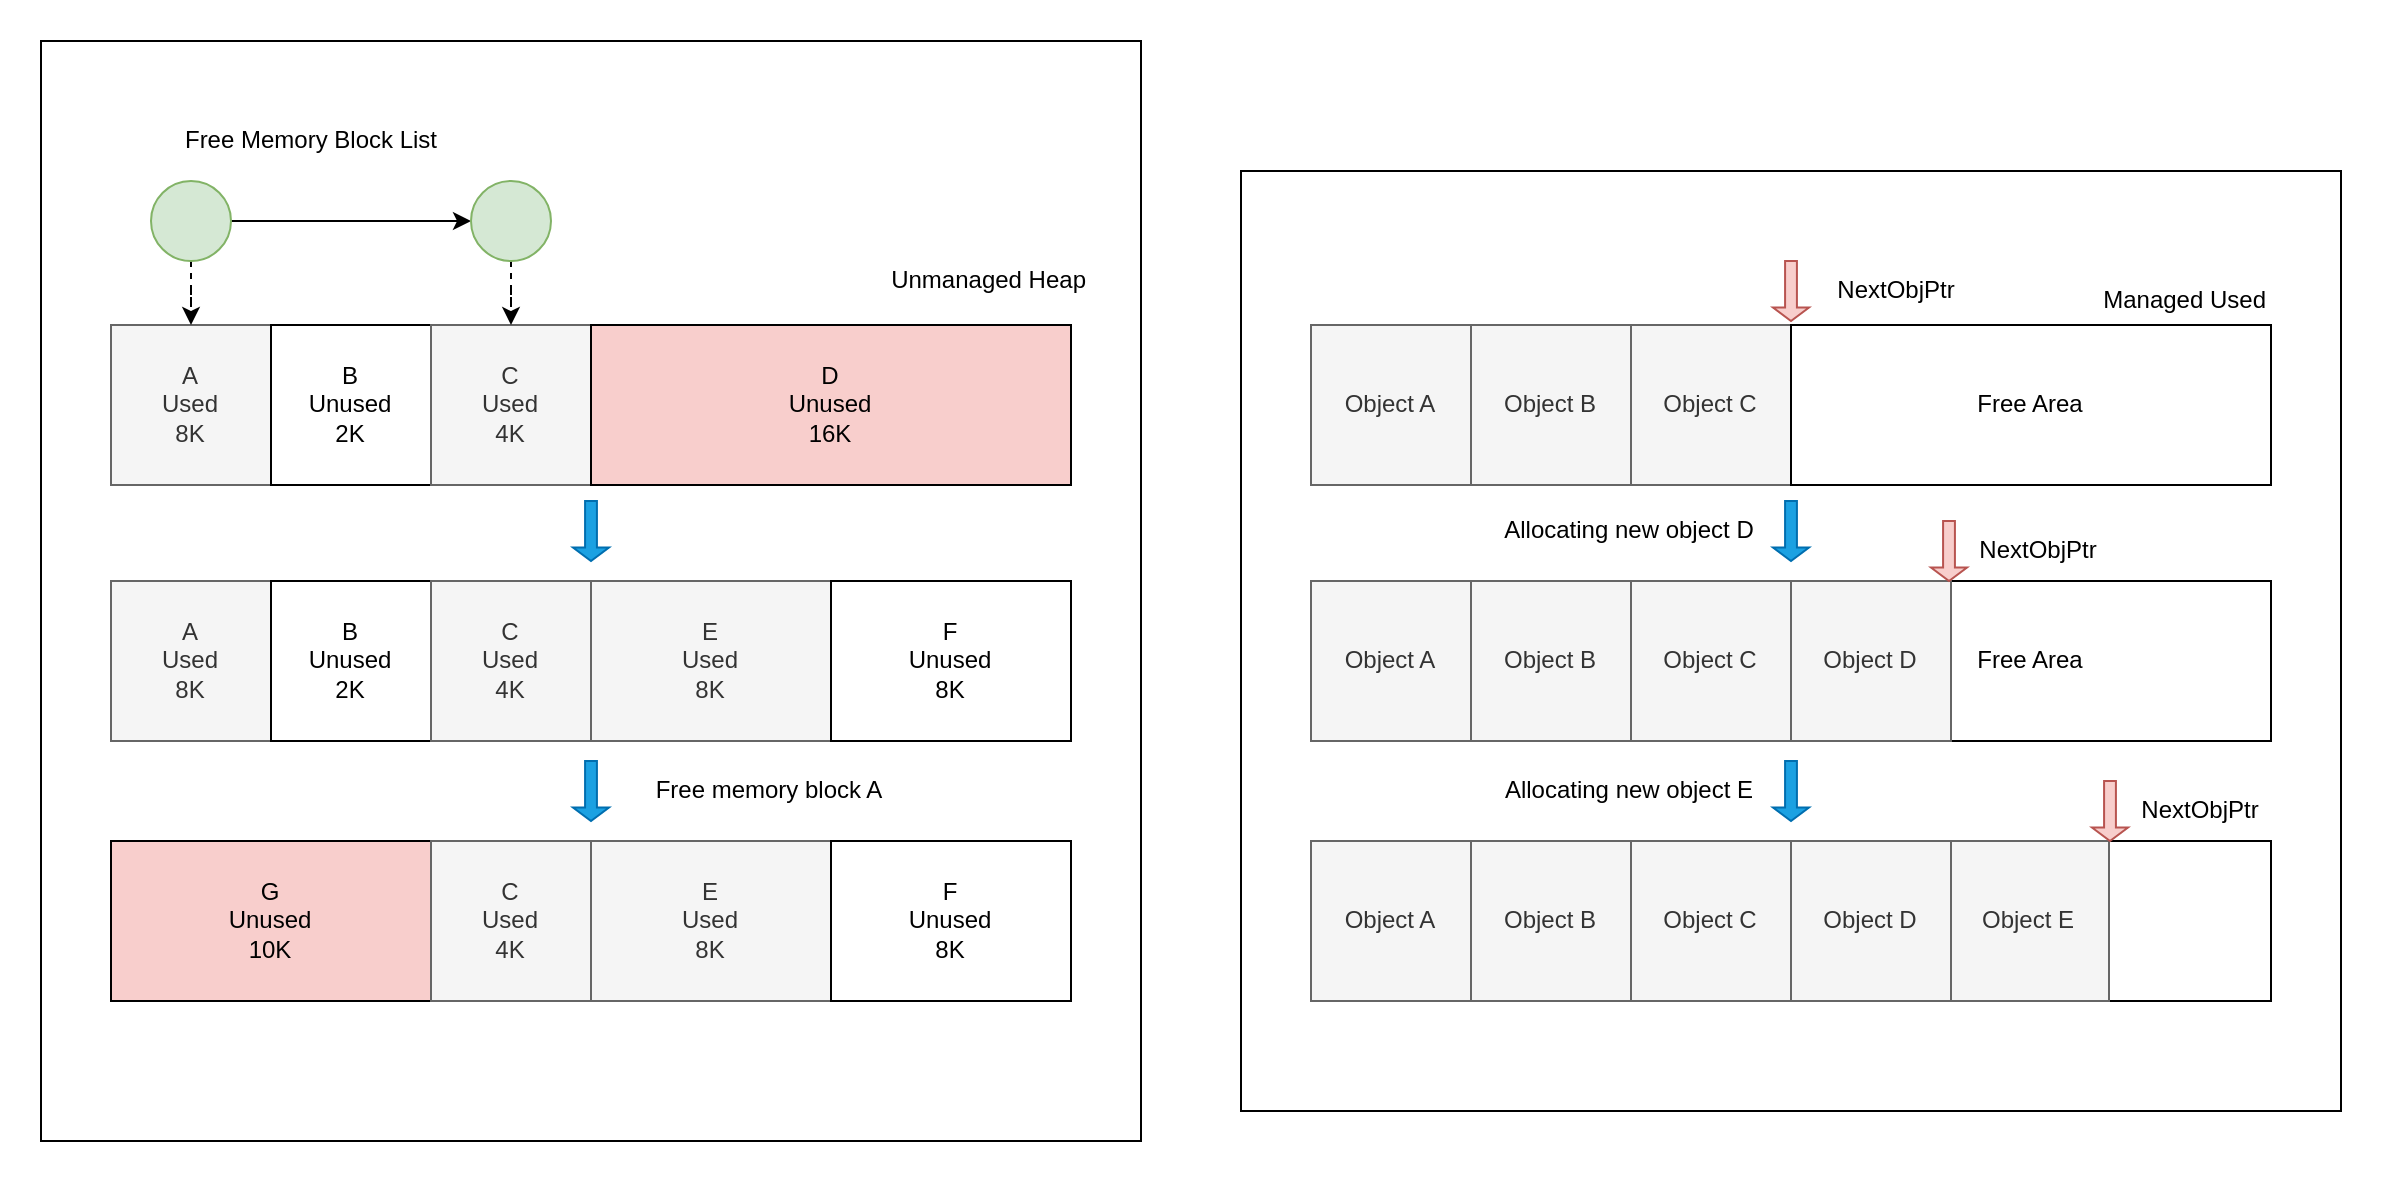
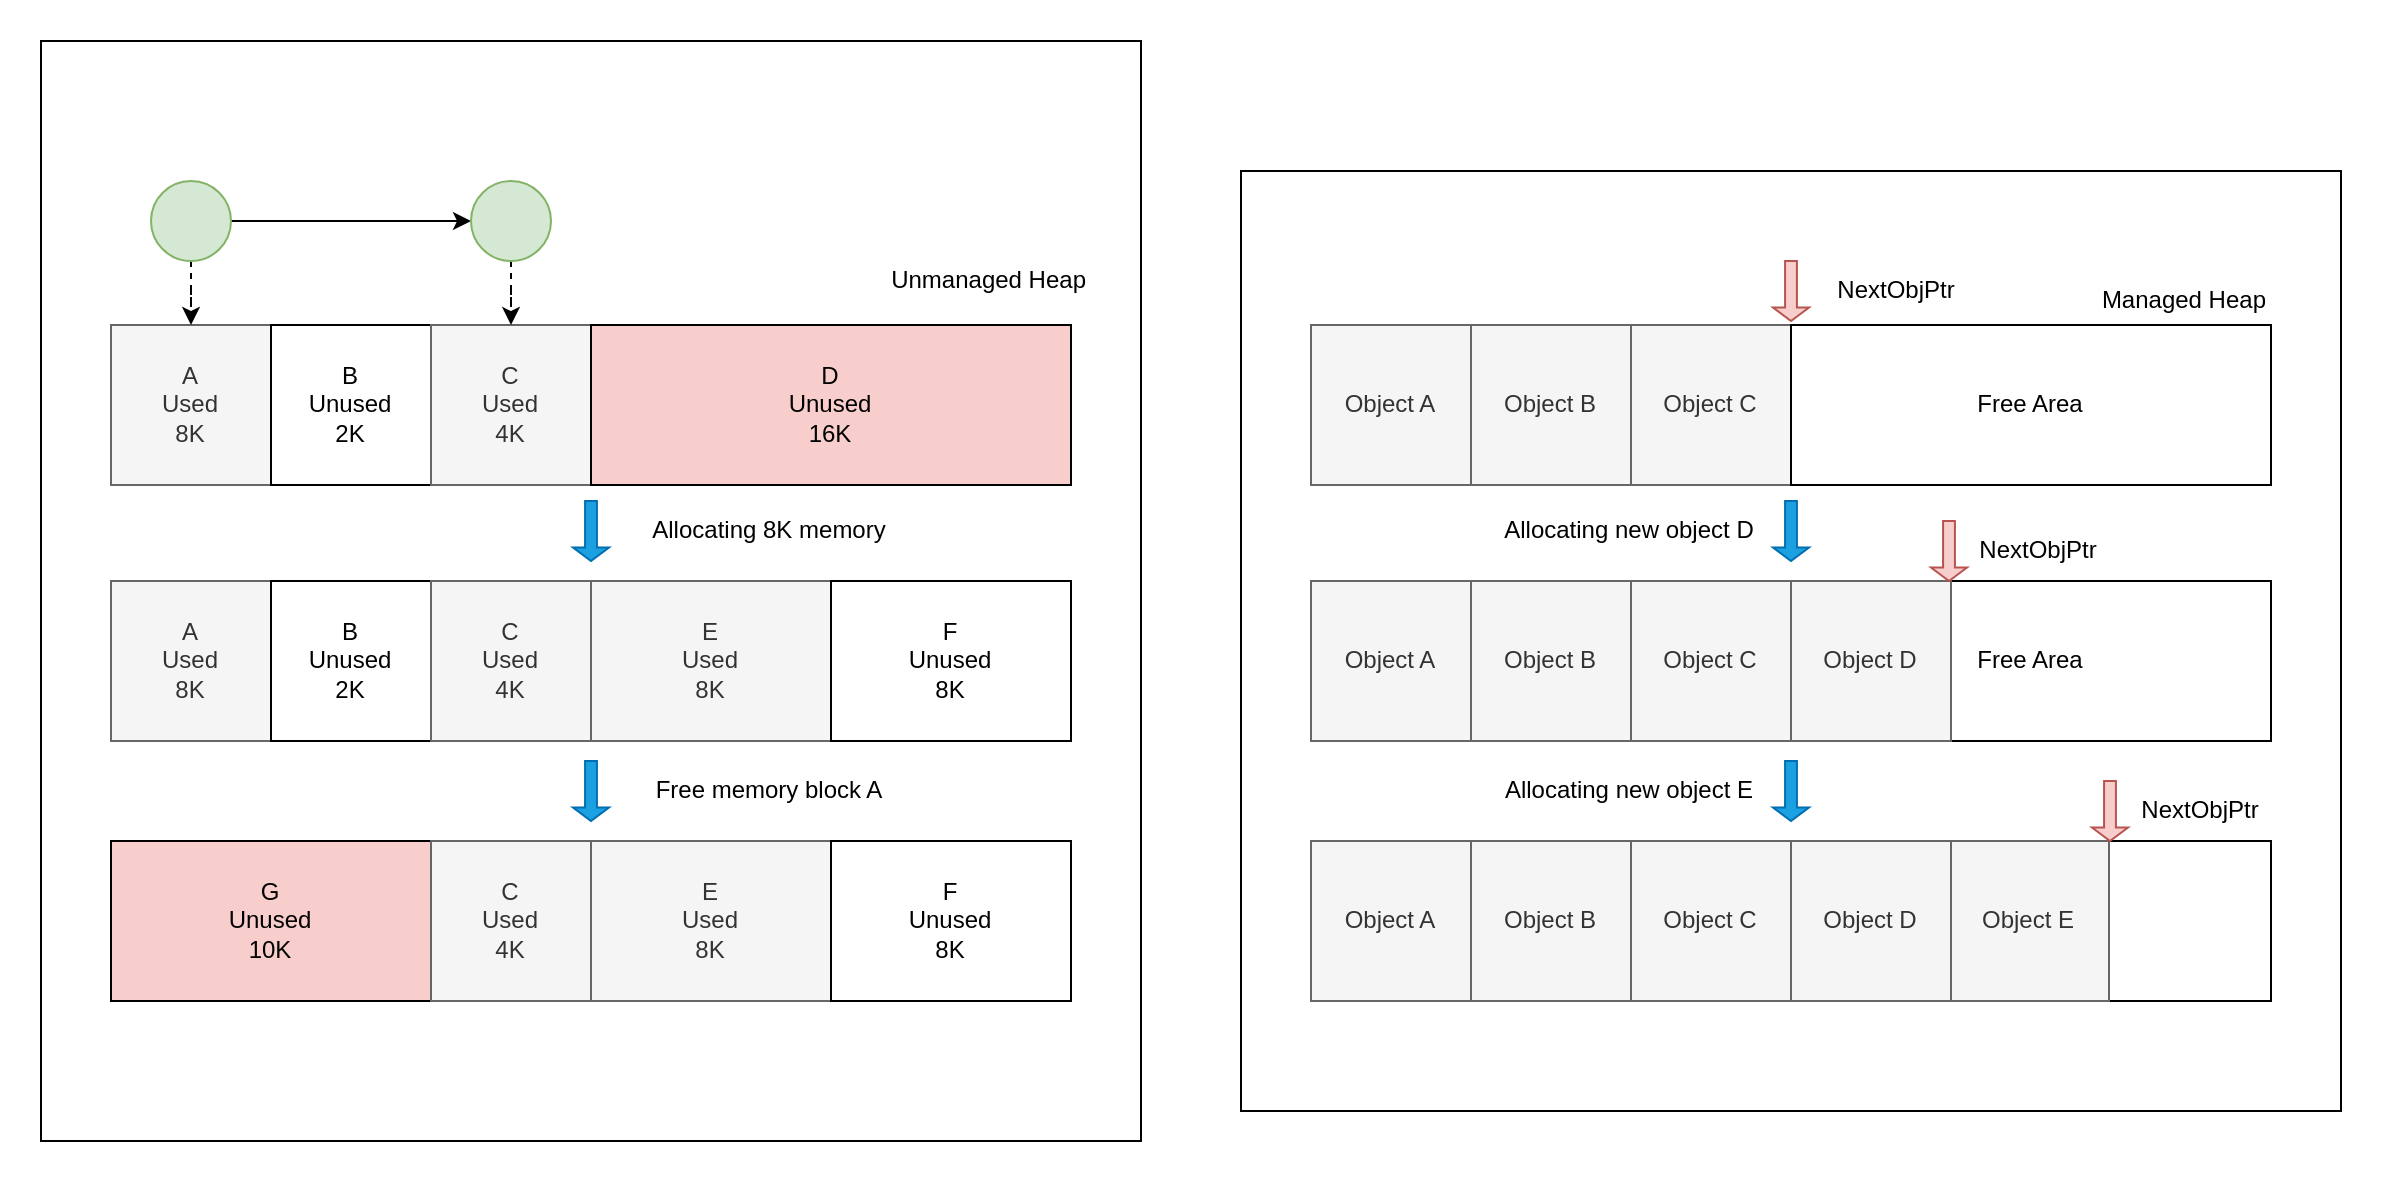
- <mxCell id="29" value="Free Memory Block List" style="text;html=1;strokeColor=none;fillColor=none;align=center;verticalAlign=middle;whiteSpace=wrap;rounded=0;" vertex="1" parent="1"><mxGeometry x="75" y="60" width="161" height="20" as="geometry" /></mxCell>
- <mxCell id="42" value="Managed Used" style="text;html=1;strokeColor=none;fillColor=none;align=right;verticalAlign=middle;whiteSpace=wrap;rounded=0;" vertex="1" parent="1"><mxGeometry x="974" y="140" width="161" height="20" as="geometry" /></mxCell>
+ <mxCell id="42" value="Managed Heap" style="text;html=1;strokeColor=none;fillColor=none;align=right;verticalAlign=middle;whiteSpace=wrap;rounded=0;" vertex="1" parent="1"><mxGeometry x="974" y="140" width="161" height="20" as="geometry" /></mxCell>
+ <mxCell id="23" value="Allocating 8K memory" style="text;html=1;strokeColor=none;fillColor=none;align=center;verticalAlign=middle;whiteSpace=wrap;rounded=0;" vertex="1" parent="1"><mxGeometry x="304" y="255" width="161" height="20" as="geometry" /></mxCell>
